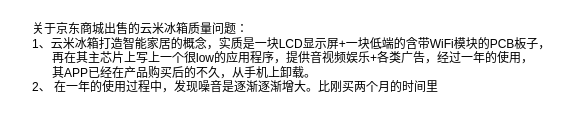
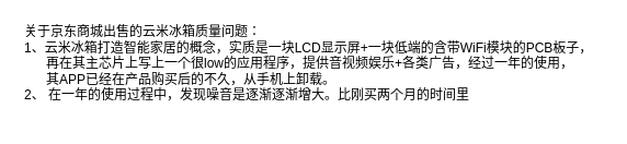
- <mxCell id="2" value="&lt;font style=&quot;vertical-align: inherit&quot;&gt;&lt;font style=&quot;vertical-align: inherit&quot;&gt;&lt;font style=&quot;vertical-align: inherit&quot;&gt;&lt;font style=&quot;vertical-align: inherit&quot;&gt;&lt;font style=&quot;vertical-align: inherit&quot;&gt;&lt;font style=&quot;vertical-align: inherit&quot;&gt;&lt;font style=&quot;vertical-align: inherit&quot;&gt;&lt;font style=&quot;vertical-align: inherit&quot;&gt;关于京东商城出售的云米冰箱质量问题：&lt;/font&gt;&lt;/font&gt;&lt;br&gt;&lt;font style=&quot;vertical-align: inherit&quot;&gt;&lt;font style=&quot;vertical-align: inherit&quot;&gt;1、云米冰箱打造智能家居的概念，实质是一块LCD显示屏+一块低端的含带WiFi模块的PCB板子，&lt;br&gt;&amp;nbsp; &amp;nbsp; &amp;nbsp; 再在其主芯片上写上一个很low的应用程序，提供音视频娱乐+各类广告，经过一年的使用，&lt;br&gt;&amp;nbsp; &amp;nbsp; &amp;nbsp; 其APP已经在产品购买后的不久，从手机上卸载。&lt;br&gt;2、&amp;nbsp;在一年的使用过程中，发现噪音是逐渐逐渐增大。比刚买两个月的时间里&lt;br&gt;&lt;/font&gt;&lt;/font&gt;&amp;nbsp; &amp;nbsp; &amp;nbsp;&amp;nbsp;&lt;br&gt;&lt;/font&gt;&lt;/font&gt;&lt;/font&gt;&lt;/font&gt;&lt;/font&gt;&lt;/font&gt;" style="text;html=1;align=left;verticalAlign=middle;resizable=0;points=[];autosize=1;" vertex="1" parent="1"><mxGeometry x="30" y="20" width="530" height="90" as="geometry" /></mxCell>
+ <mxCell id="2" value="&lt;font style=&quot;vertical-align: inherit&quot;&gt;&lt;font style=&quot;vertical-align: inherit&quot;&gt;&lt;font style=&quot;vertical-align: inherit&quot;&gt;&lt;font style=&quot;vertical-align: inherit&quot;&gt;&lt;font style=&quot;vertical-align: inherit&quot;&gt;&lt;font style=&quot;vertical-align: inherit&quot;&gt;&lt;font style=&quot;vertical-align: inherit&quot;&gt;&lt;font style=&quot;vertical-align: inherit&quot;&gt;关于京东商城出售的云米冰箱质量问题：&lt;/font&gt;&lt;/font&gt;&lt;br&gt;&lt;font style=&quot;vertical-align: inherit&quot;&gt;&lt;font style=&quot;vertical-align: inherit&quot;&gt;1、云米冰箱打造智能家居的概念，实质是一块LCD显示屏+一块低端的含带WiFi模块的PCB板子，&lt;br&gt;&amp;nbsp; &amp;nbsp; &amp;nbsp; 再在其主芯片上写上一个很low的应用程序，提供音视频娱乐+各类广告，经过一年的使用，&lt;br&gt;&amp;nbsp; &amp;nbsp; &amp;nbsp; 其APP已经在产品购买后的不久，从手机上卸载。&lt;br&gt;2、&amp;nbsp;在一年的使用过程中，发现噪音是逐渐逐渐增大。比刚买两个月的时间里&lt;br&gt;&lt;/font&gt;&lt;/font&gt;&amp;nbsp; &amp;nbsp; &amp;nbsp;&amp;nbsp;&lt;br&gt;&lt;/font&gt;&lt;/font&gt;&lt;/font&gt;&lt;/font&gt;&lt;/font&gt;&lt;/font&gt;" style="text;html=1;align=left;verticalAlign=middle;resizable=0;points=[];autosize=1;" vertex="1" parent="1"><mxGeometry x="20" y="20" width="530" height="90" as="geometry" /></mxCell>
